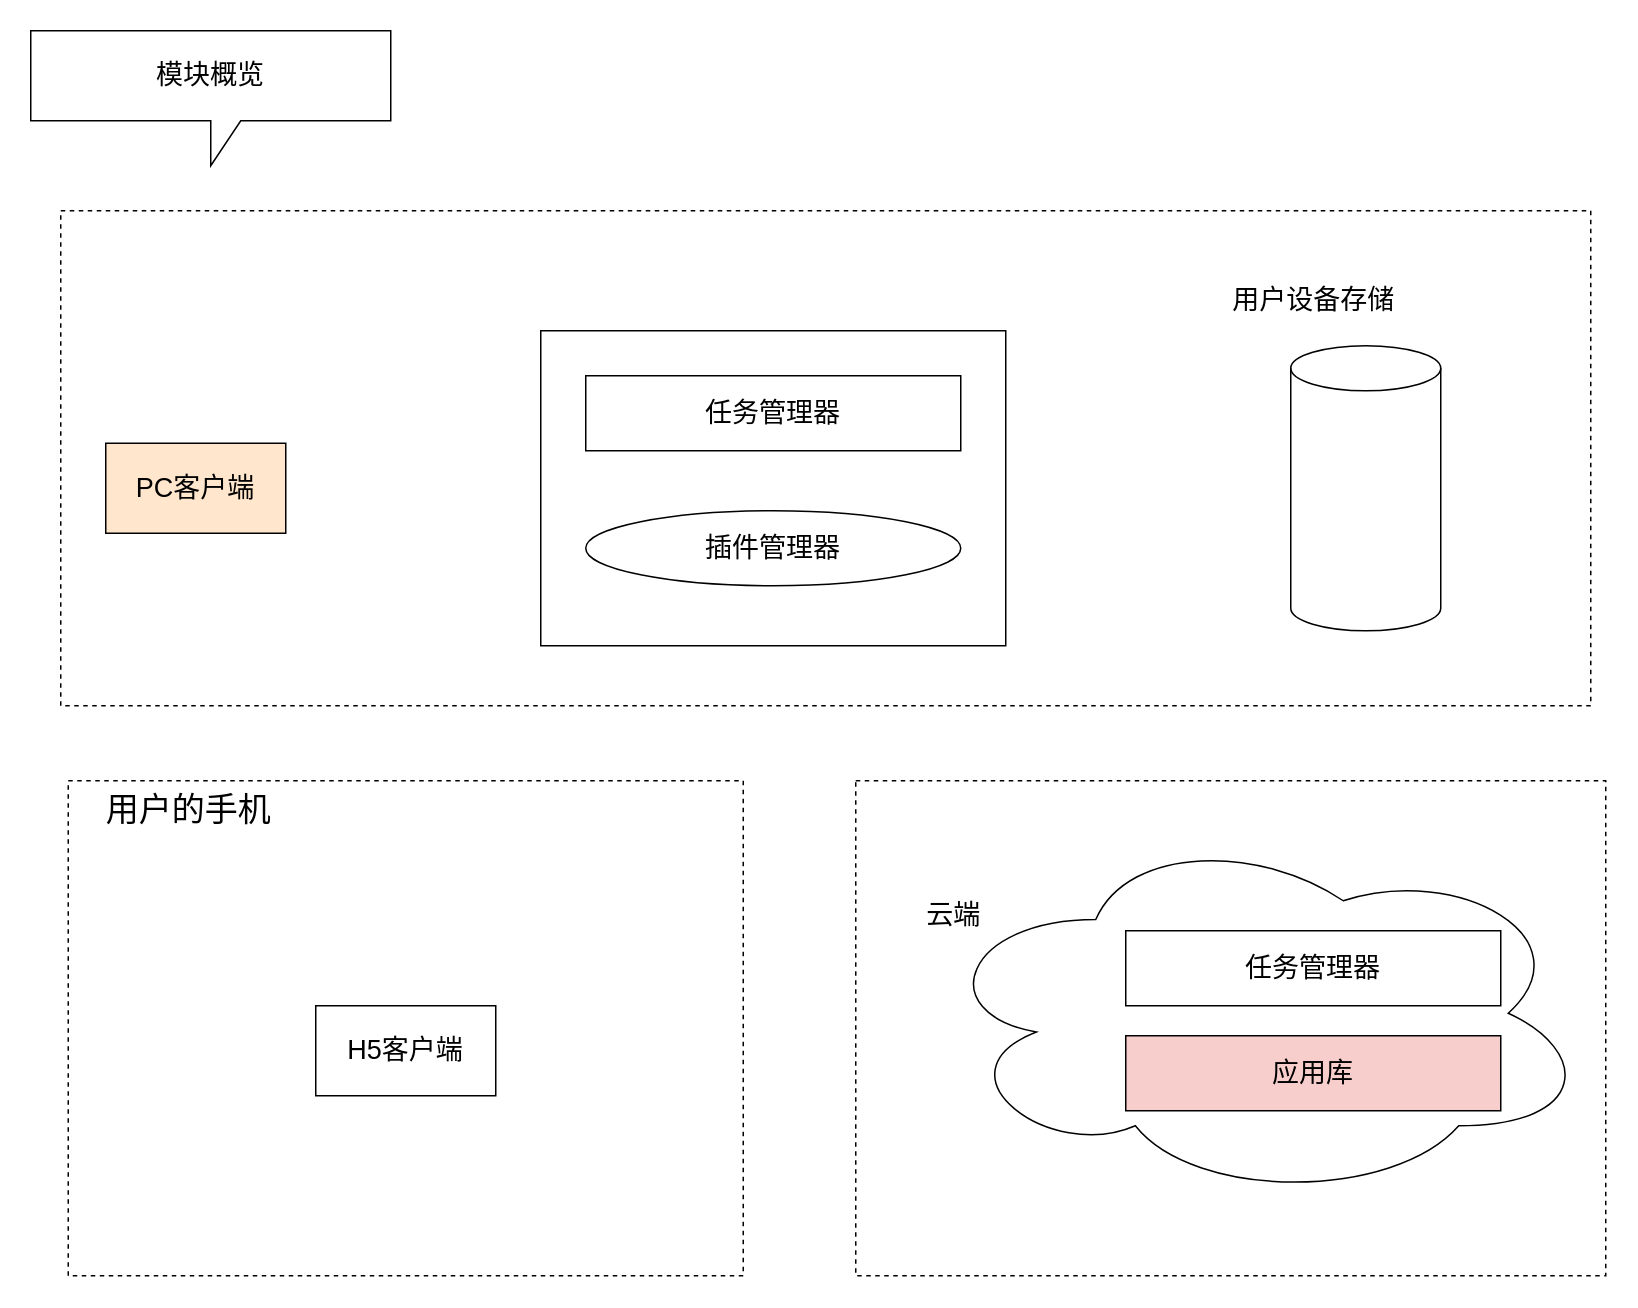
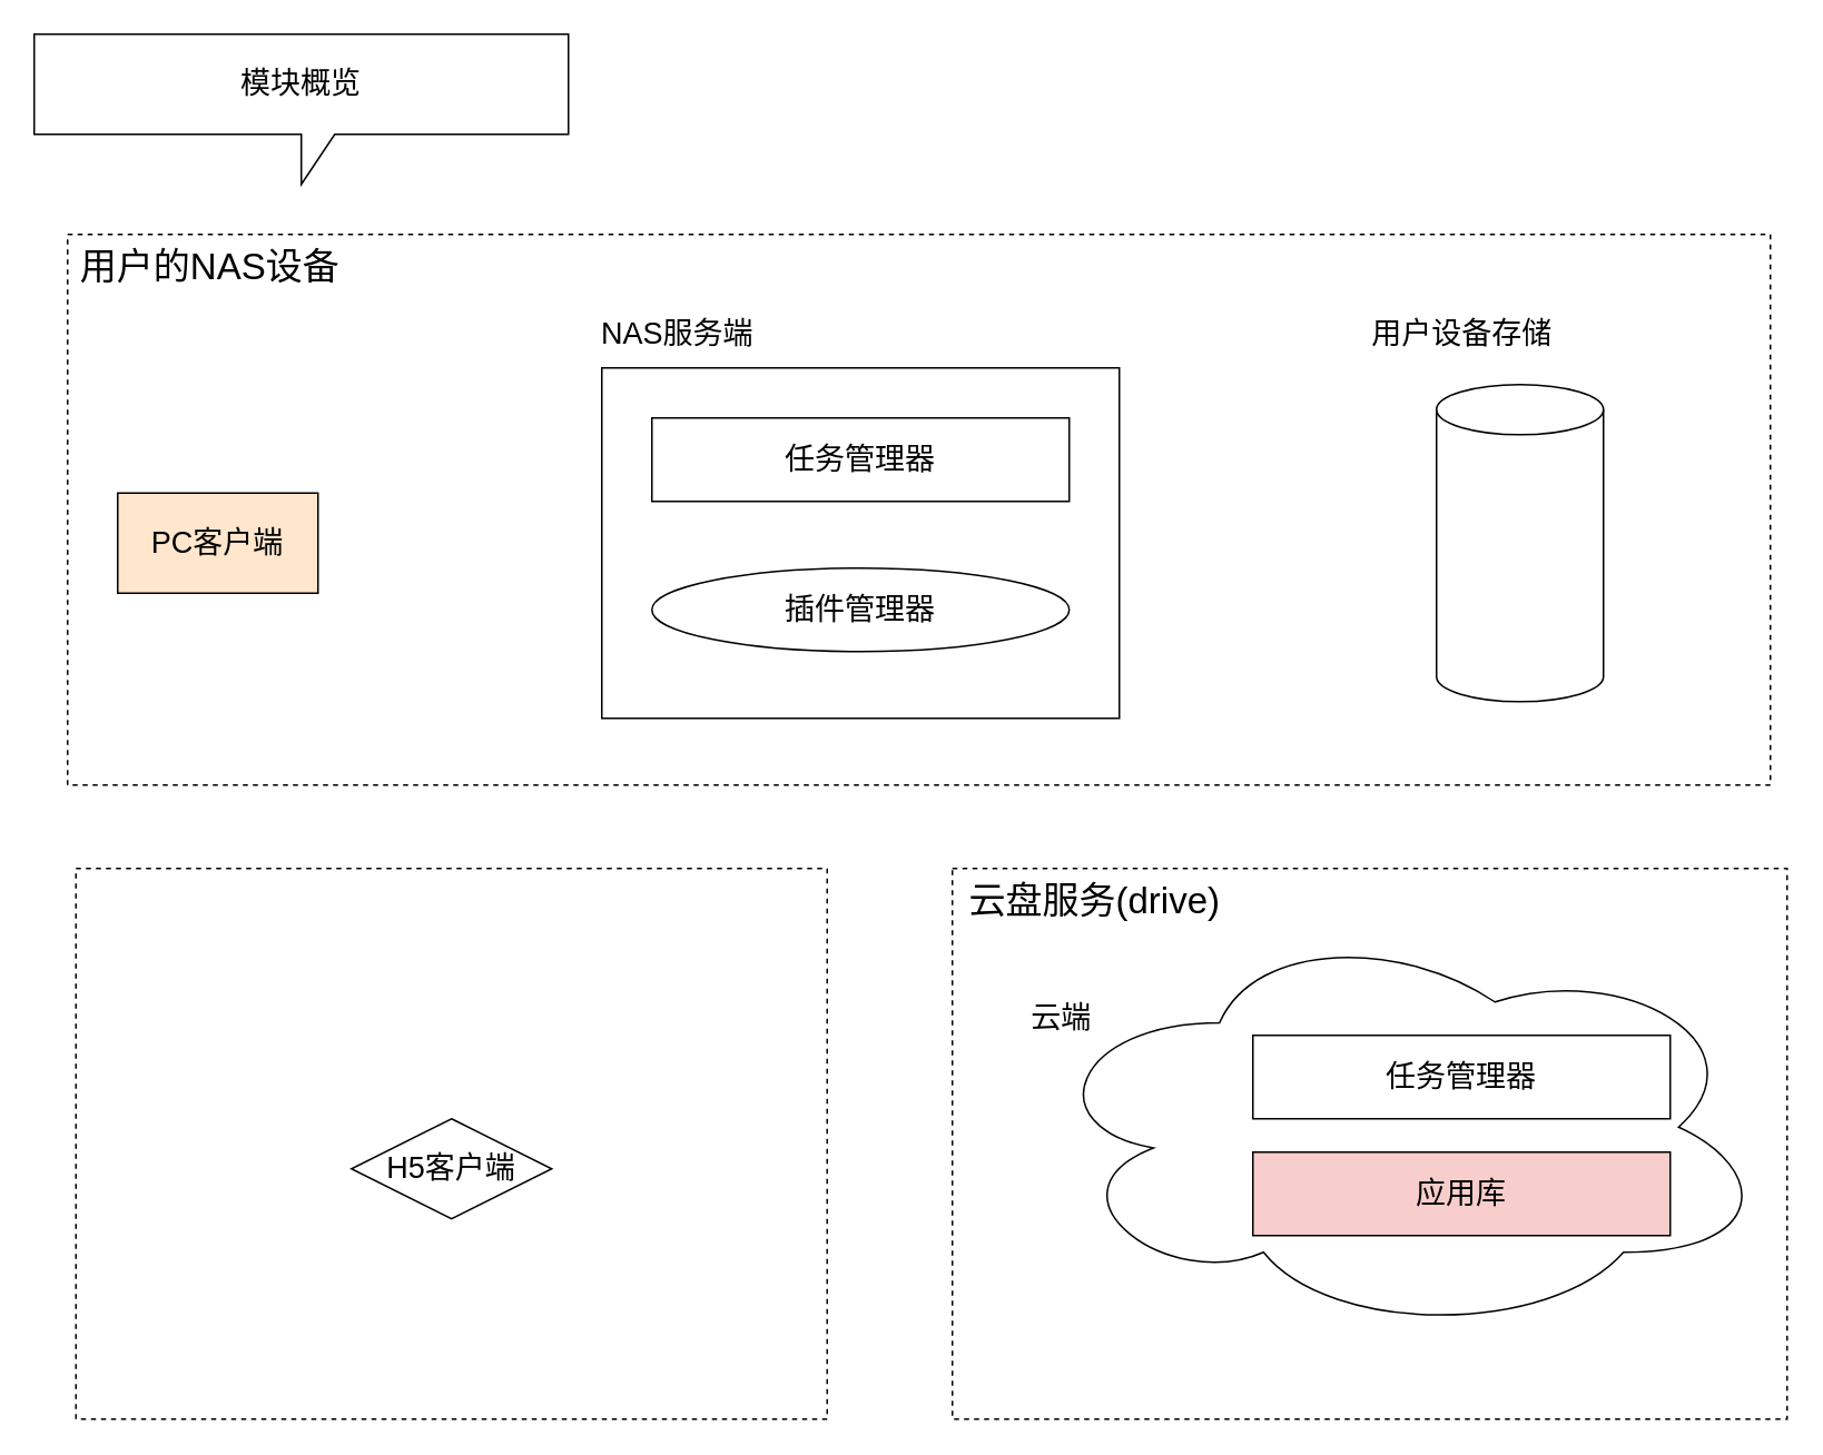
- <mxCell id="12" value="模块概览" style="shape=callout;whiteSpace=wrap;html=1;perimeter=calloutPerimeter;fontSize=18;" parent="1" vertex="1"><mxGeometry x="20" y="20" width="240" height="90" as="geometry" /></mxCell>
+ <mxCell id="12" value="模块概览" style="shape=callout;whiteSpace=wrap;html=1;perimeter=calloutPerimeter;fontSize=18;" parent="1" vertex="1"><mxGeometry x="20" y="20" width="320" height="90" as="geometry" /></mxCell>
+ <mxCell id="16" value="&lt;font style=&quot;font-size: 22px&quot;&gt;用户的NAS设备&lt;/font&gt;" style="text;html=1;align=center;verticalAlign=middle;resizable=0;points=[];autosize=1;strokeColor=none;fillColor=none;" vertex="1" parent="1"><mxGeometry x="40" y="150" width="170" height="20" as="geometry" /></mxCell>
+ <mxCell id="4" value="&lt;font style=&quot;font-size: 18px&quot;&gt;NAS服务端&lt;/font&gt;" style="text;html=1;align=center;verticalAlign=middle;resizable=0;points=[];autosize=1;strokeColor=none;fillColor=none;" parent="1" vertex="1"><mxGeometry x="350" y="190" width="110" height="20" as="geometry" /></mxCell>
- <mxCell id="18" value="&lt;font style=&quot;font-size: 22px&quot;&gt;用户的手机&lt;/font&gt;" style="text;html=1;align=center;verticalAlign=middle;resizable=0;points=[];autosize=1;strokeColor=none;fillColor=none;" vertex="1" parent="1"><mxGeometry x="60" y="530" width="130" height="20" as="geometry" /></mxCell>
+ <mxCell id="20" value="&lt;font style=&quot;font-size: 22px&quot;&gt;云盘服务(drive)&lt;/font&gt;" style="text;html=1;align=center;verticalAlign=middle;resizable=0;points=[];autosize=1;strokeColor=none;fillColor=none;" vertex="1" parent="1"><mxGeometry x="570" y="530" width="170" height="20" as="geometry" /></mxCell>
- <mxCell id="10" value="&lt;font style=&quot;font-size: 18px&quot;&gt;H5客户端&lt;/font&gt;" style="rounded=0;whiteSpace=wrap;html=1;" parent="1" vertex="1"><mxGeometry x="210" y="670" width="120" height="60" as="geometry" /></mxCell>
+ <mxCell id="10" value="&lt;font style=&quot;font-size: 18px&quot;&gt;H5客户端&lt;/font&gt;" style="rhombus;whiteSpace=wrap;html=1;" parent="1" vertex="1"><mxGeometry x="210" y="670" width="120" height="60" as="geometry" /></mxCell>
